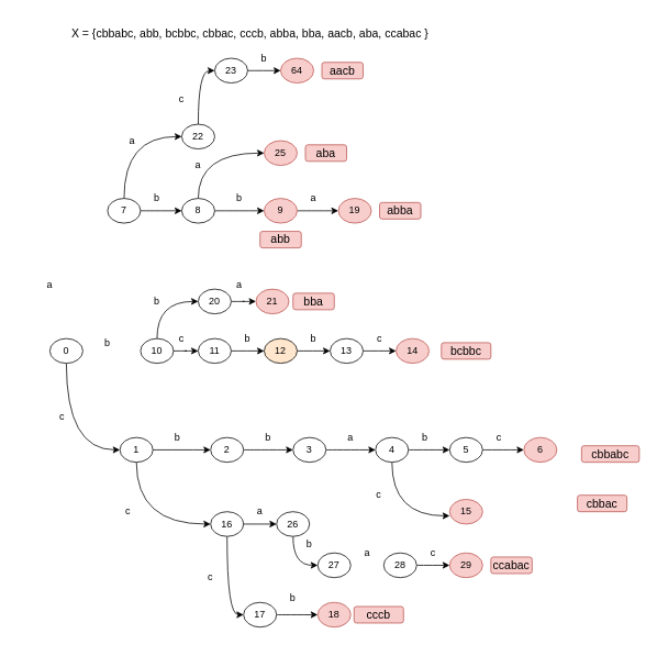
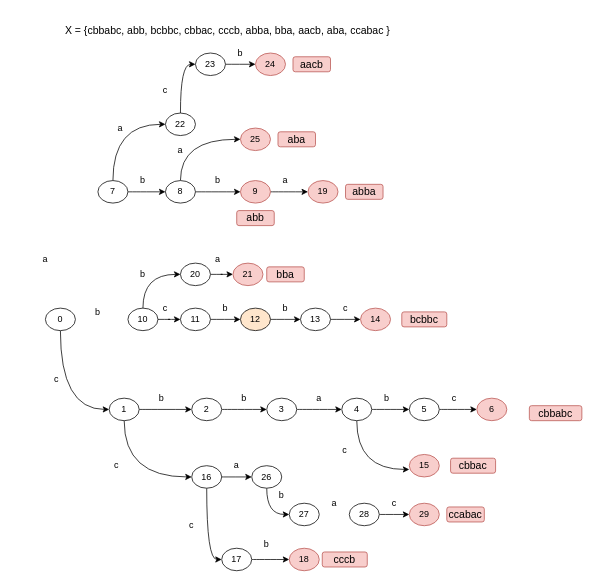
- <mxCell id="56" value="64" style="ellipse;whiteSpace=wrap;html=1;fillColor=#f8cecc;strokeColor=#b85450;" parent="1" vertex="1"><mxGeometry x="340" y="70" width="40" height="30" as="geometry" /></mxCell>
+ <mxCell id="56" value="24" style="ellipse;whiteSpace=wrap;html=1;fillColor=#f8cecc;strokeColor=#b85450;" parent="1" vertex="1"><mxGeometry x="340" y="70" width="40" height="30" as="geometry" /></mxCell>
- <mxCell id="91" value="cbbac" style="rounded=1;whiteSpace=wrap;html=1;fontSize=14;fillColor=#f8cecc;strokeColor=#b85450;" parent="1" vertex="1"><mxGeometry x="700" y="600" width="60" height="20" as="geometry" /></mxCell>
+ <mxCell id="91" value="cbbac" style="rounded=1;whiteSpace=wrap;html=1;fontSize=14;fillColor=#f8cecc;strokeColor=#b85450;" parent="1" vertex="1"><mxGeometry x="600" y="610" width="60" height="20" as="geometry" /></mxCell>
